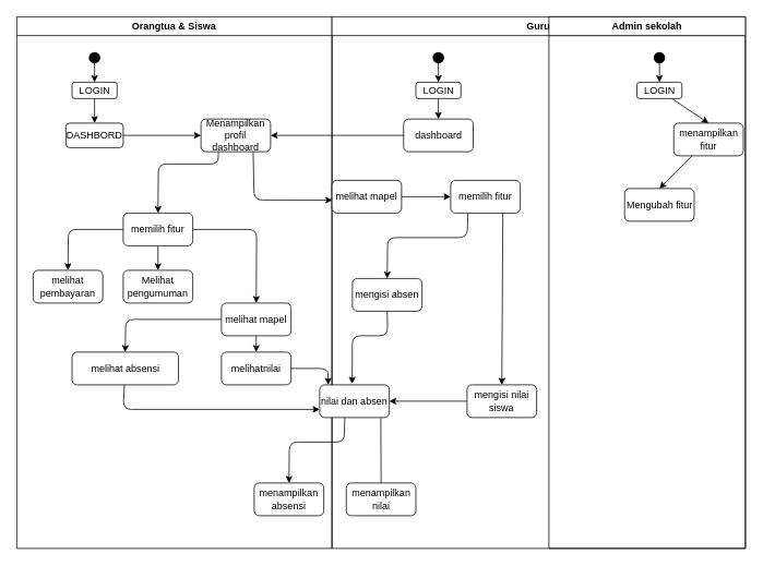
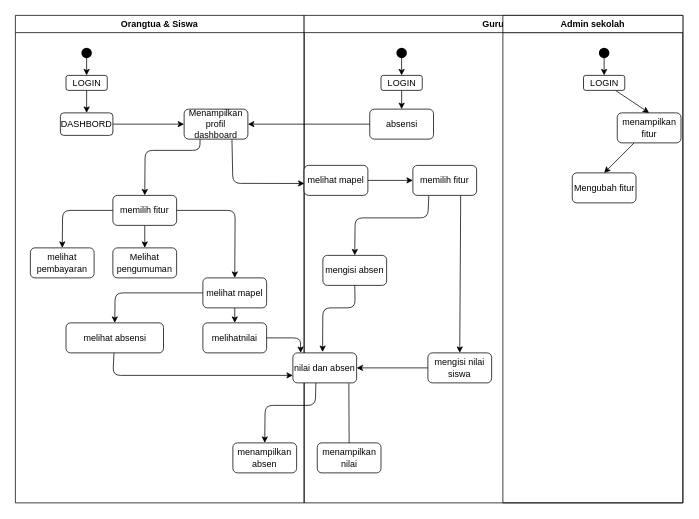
- <mxCell id="24" value="dashboard" style="rounded=1;whiteSpace=wrap;html=1;" parent="23" vertex="1"><mxGeometry x="87.5" y="125" width="85" height="40" as="geometry" /></mxCell>
+ <mxCell id="24" value="absensi" style="rounded=1;whiteSpace=wrap;html=1;" parent="23" vertex="1"><mxGeometry x="87.5" y="125" width="85" height="40" as="geometry" /></mxCell>
- <mxCell id="22" value="menampilkan absensi" style="rounded=1;whiteSpace=wrap;html=1;" parent="2" vertex="1"><mxGeometry x="290" y="570" width="85" height="40" as="geometry" /></mxCell>
+ <mxCell id="22" value="menampilkan absen" style="rounded=1;whiteSpace=wrap;html=1;" parent="2" vertex="1"><mxGeometry x="290" y="570" width="85" height="40" as="geometry" /></mxCell>
